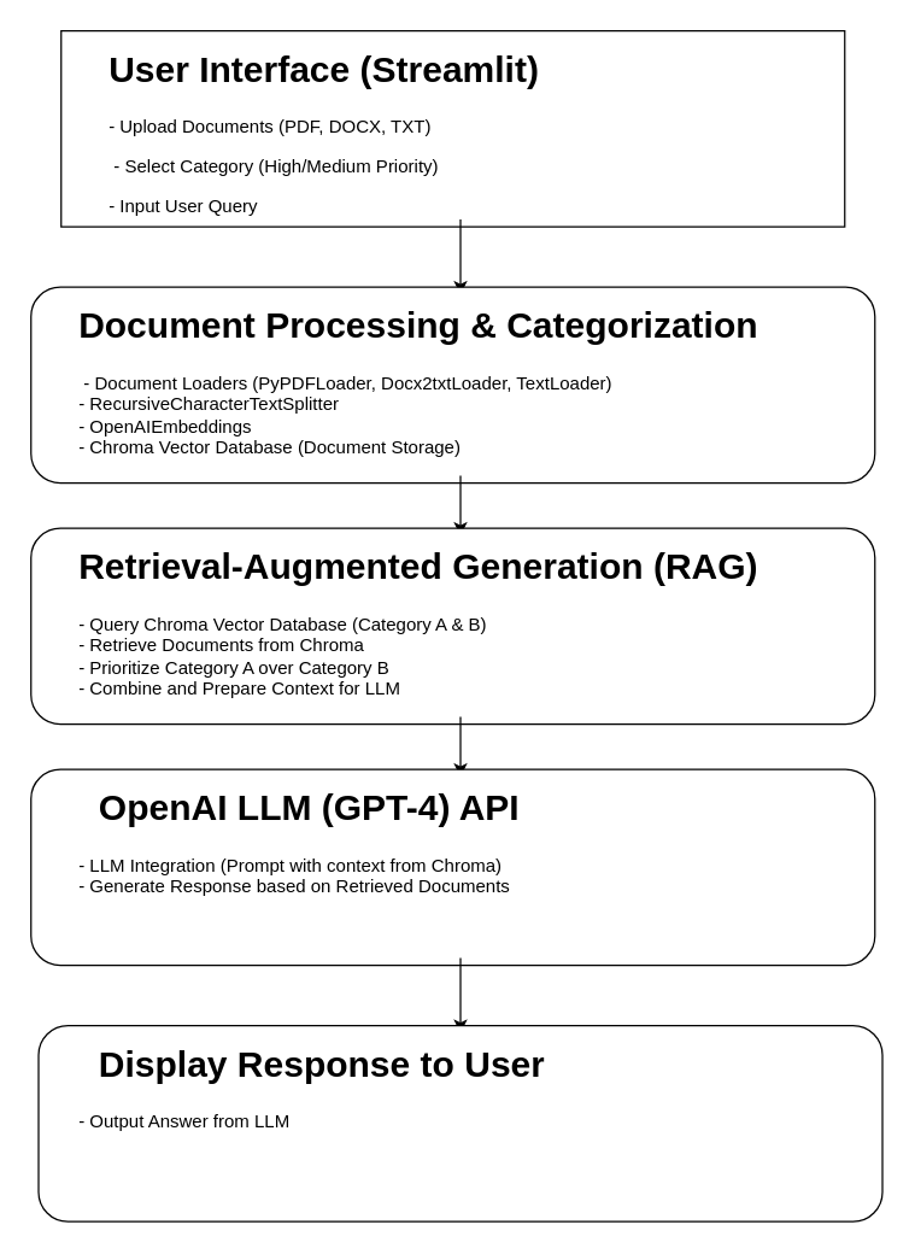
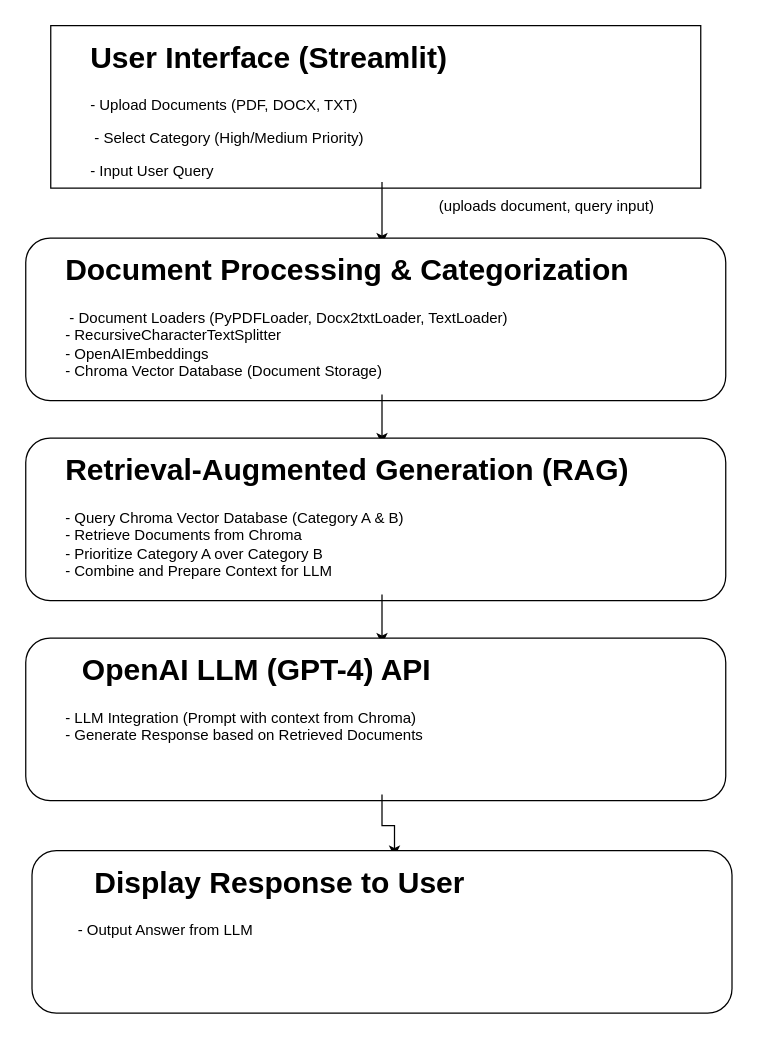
+ <mxCell id="16" value="(uploads document, query input)" style="text;html=1;align=center;verticalAlign=middle;whiteSpace=wrap;rounded=0;" vertex="1" parent="1"><mxGeometry x="334" y="150" width="206" height="30" as="geometry" /></mxCell>
- <mxCell id="15" value="&lt;h1 style=&quot;margin-top: 0px;&quot;&gt;&amp;nbsp;&amp;nbsp;&lt;span style=&quot;background-color: initial;&quot;&gt;&lt;font style=&quot;&quot;&gt;Display Response to User&lt;/font&gt;&lt;/span&gt;&lt;/h1&gt;&lt;div&gt;&lt;span style=&quot;background-color: initial;&quot;&gt;- Output Answer from LLM&lt;/span&gt;&lt;span style=&quot;background-color: initial;&quot;&gt;&amp;nbsp; &amp;nbsp;&lt;/span&gt;&lt;/div&gt;" style="text;html=1;whiteSpace=wrap;overflow=hidden;rounded=0;" vertex="1" parent="1"><mxGeometry x="50" y="685" width="510" height="120" as="geometry" /></mxCell>
+ <mxCell id="15" value="&lt;h1 style=&quot;margin-top: 0px;&quot;&gt;&amp;nbsp;&amp;nbsp;&lt;span style=&quot;background-color: initial;&quot;&gt;&lt;font style=&quot;&quot;&gt;Display Response to User&lt;/font&gt;&lt;/span&gt;&lt;/h1&gt;&lt;div&gt;&lt;span style=&quot;background-color: initial;&quot;&gt;- Output Answer from LLM&lt;/span&gt;&lt;span style=&quot;background-color: initial;&quot;&gt;&amp;nbsp; &amp;nbsp;&lt;/span&gt;&lt;/div&gt;" style="text;html=1;whiteSpace=wrap;overflow=hidden;rounded=0;" vertex="1" parent="1"><mxGeometry x="60" y="685" width="510" height="120" as="geometry" /></mxCell>
